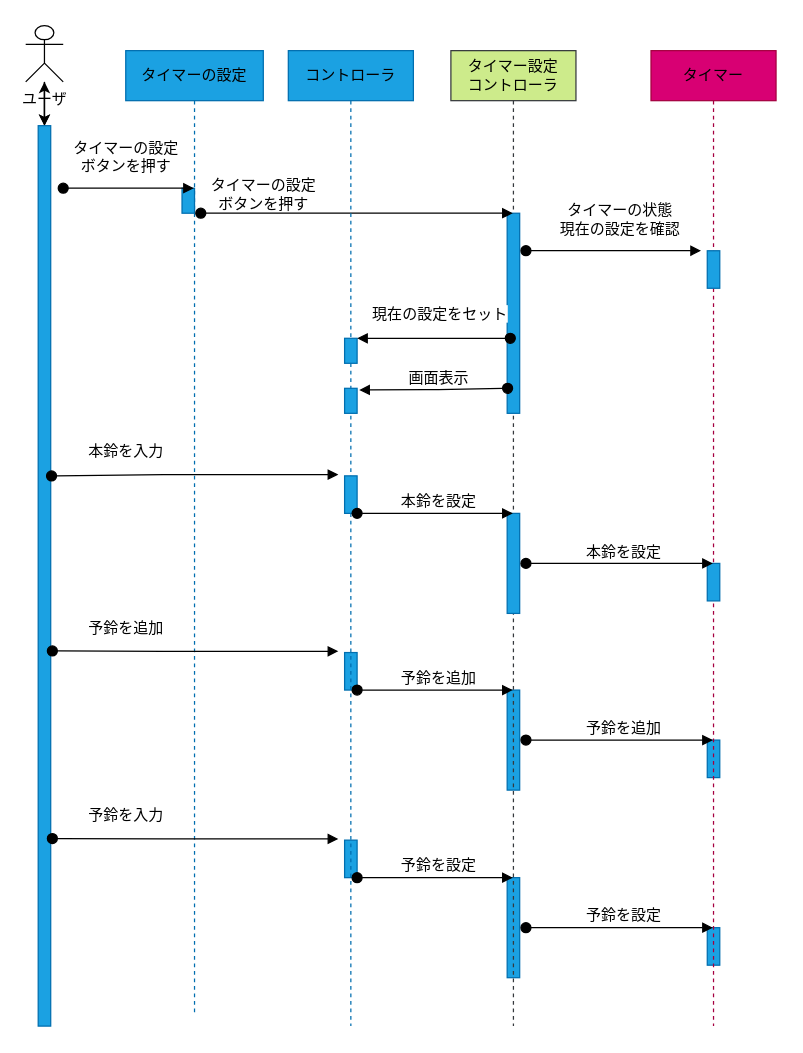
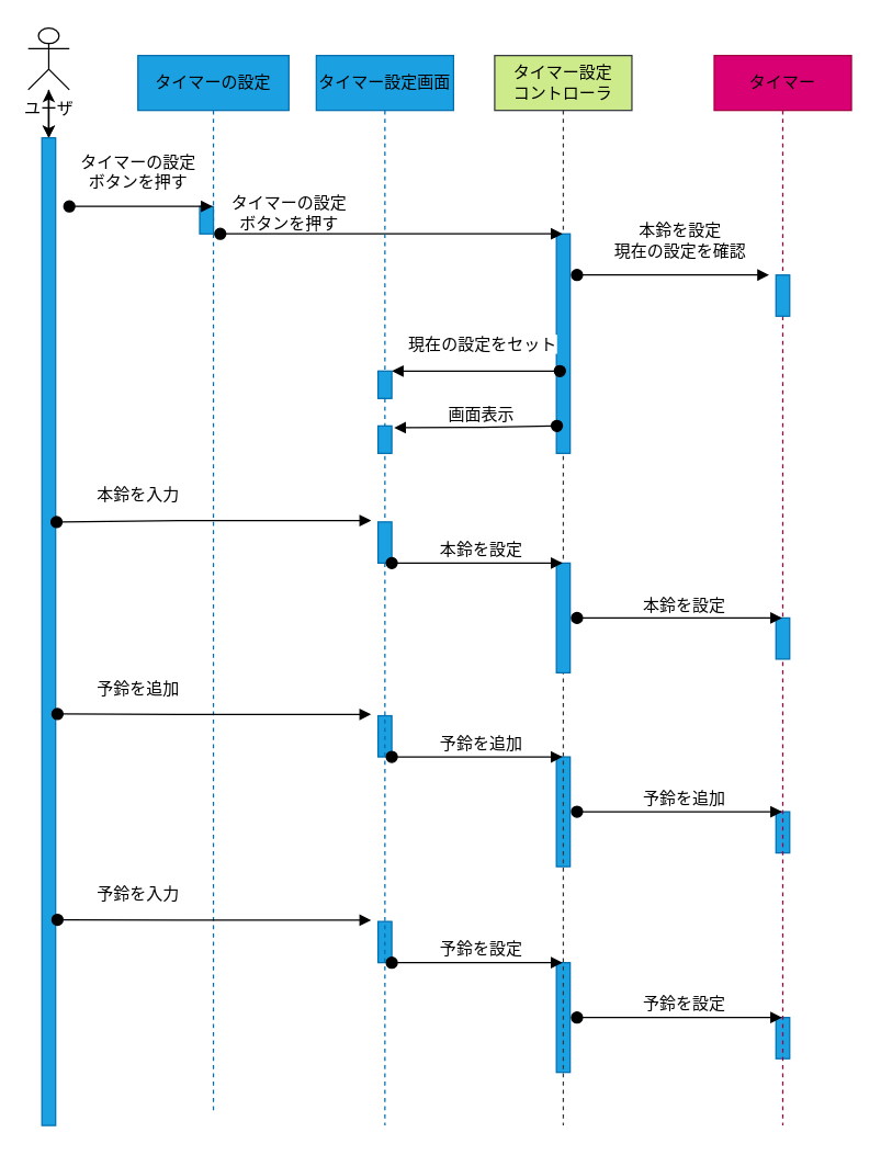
- <mxCell id="33" value="&lt;font color=&quot;#000000&quot;&gt;コントローラ&lt;/font&gt;" style="shape=umlLifeline;perimeter=lifelinePerimeter;whiteSpace=wrap;html=1;container=1;collapsible=0;recursiveResize=0;outlineConnect=0;fontFamily=Helvetica;fontSize=12;fontColor=#ffffff;strokeColor=#006EAF;fillColor=#1ba1e2;" parent="1" vertex="1"><mxGeometry x="230" y="40" width="100" height="780" as="geometry" /></mxCell>
+ <mxCell id="33" value="&lt;font color=&quot;#000000&quot;&gt;タイマー設定画面&lt;/font&gt;" style="shape=umlLifeline;perimeter=lifelinePerimeter;whiteSpace=wrap;html=1;container=1;collapsible=0;recursiveResize=0;outlineConnect=0;fontFamily=Helvetica;fontSize=12;fontColor=#ffffff;strokeColor=#006EAF;fillColor=#1ba1e2;" parent="1" vertex="1"><mxGeometry x="230" y="40" width="100" height="780" as="geometry" /></mxCell>
- <mxCell id="38" value="&lt;font color=&quot;#000000&quot;&gt;タイマーの状態&lt;br&gt;現在の設定を確認&lt;/font&gt;" style="text;html=1;align=center;verticalAlign=middle;resizable=0;points=[];autosize=1;strokeColor=none;fillColor=none;fontSize=12;fontFamily=Helvetica;fontColor=#FFFFFF;" parent="1" vertex="1"><mxGeometry x="440" y="160" width="110" height="30" as="geometry" /></mxCell>
+ <mxCell id="38" value="&lt;font color=&quot;#000000&quot;&gt;本鈴を設定&lt;br&gt;現在の設定を確認&lt;/font&gt;" style="text;html=1;align=center;verticalAlign=middle;resizable=0;points=[];autosize=1;strokeColor=none;fillColor=none;fontSize=12;fontFamily=Helvetica;fontColor=#FFFFFF;" parent="1" vertex="1"><mxGeometry x="440" y="160" width="110" height="30" as="geometry" /></mxCell>
